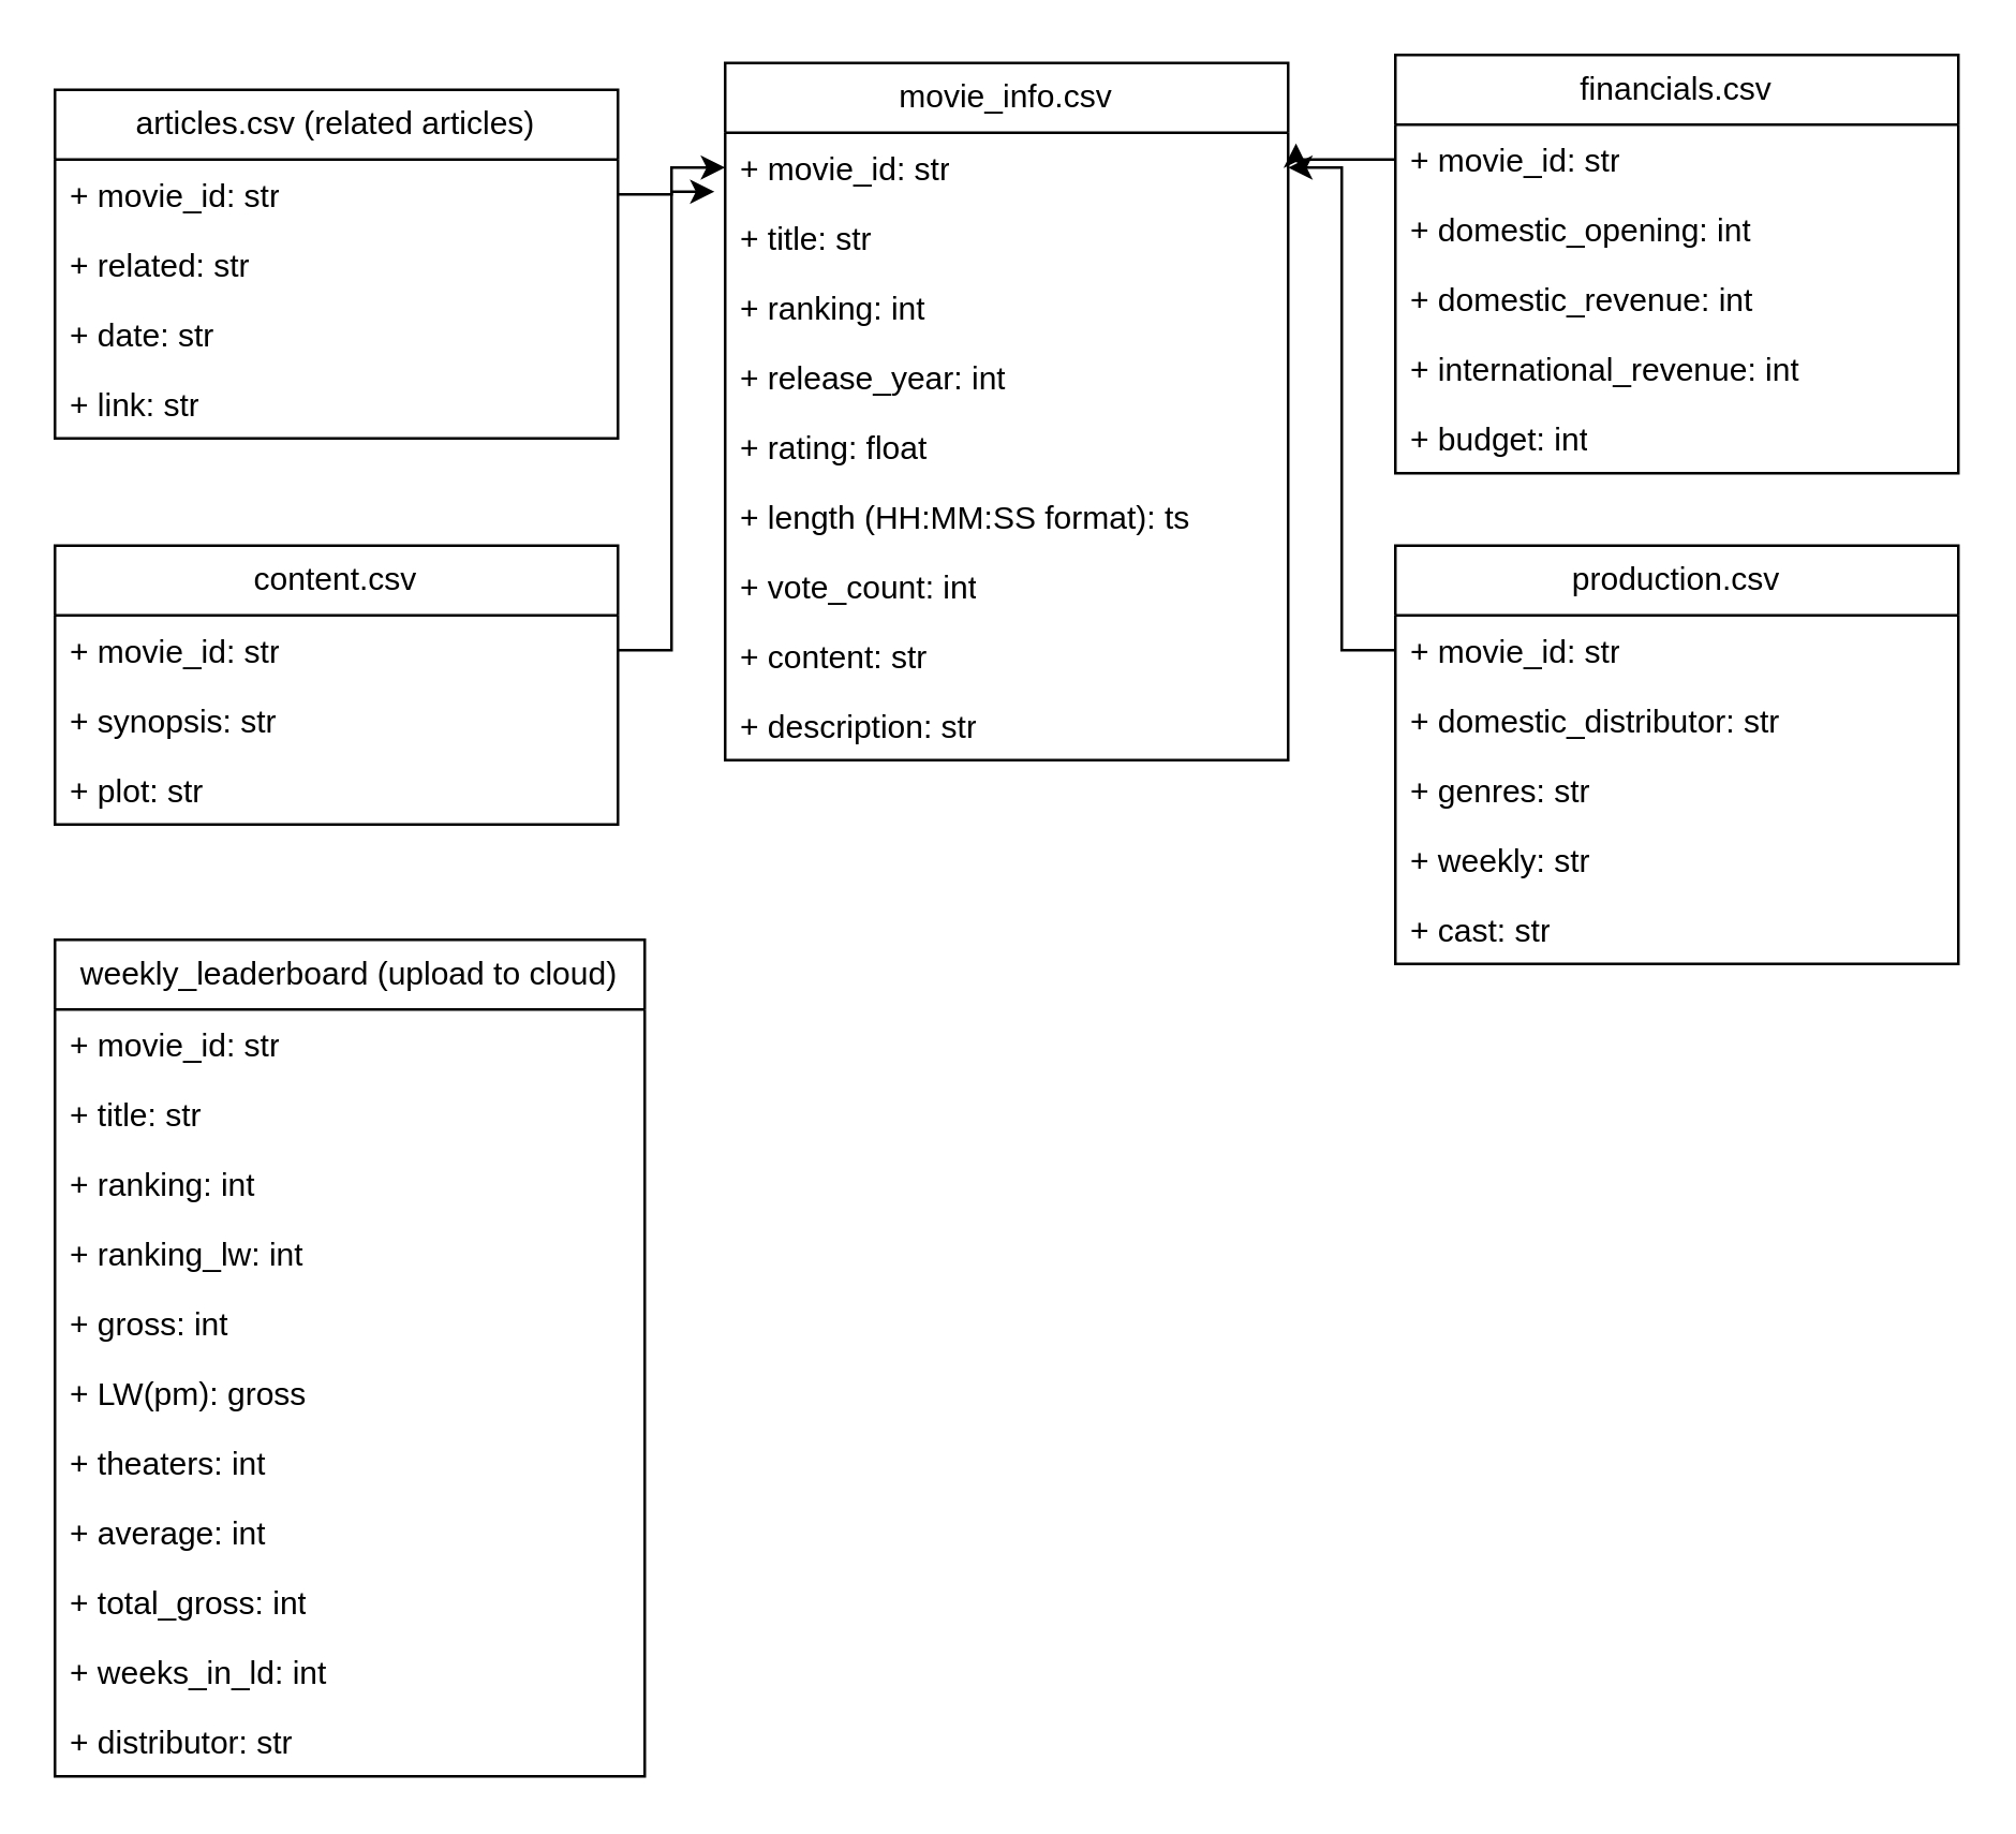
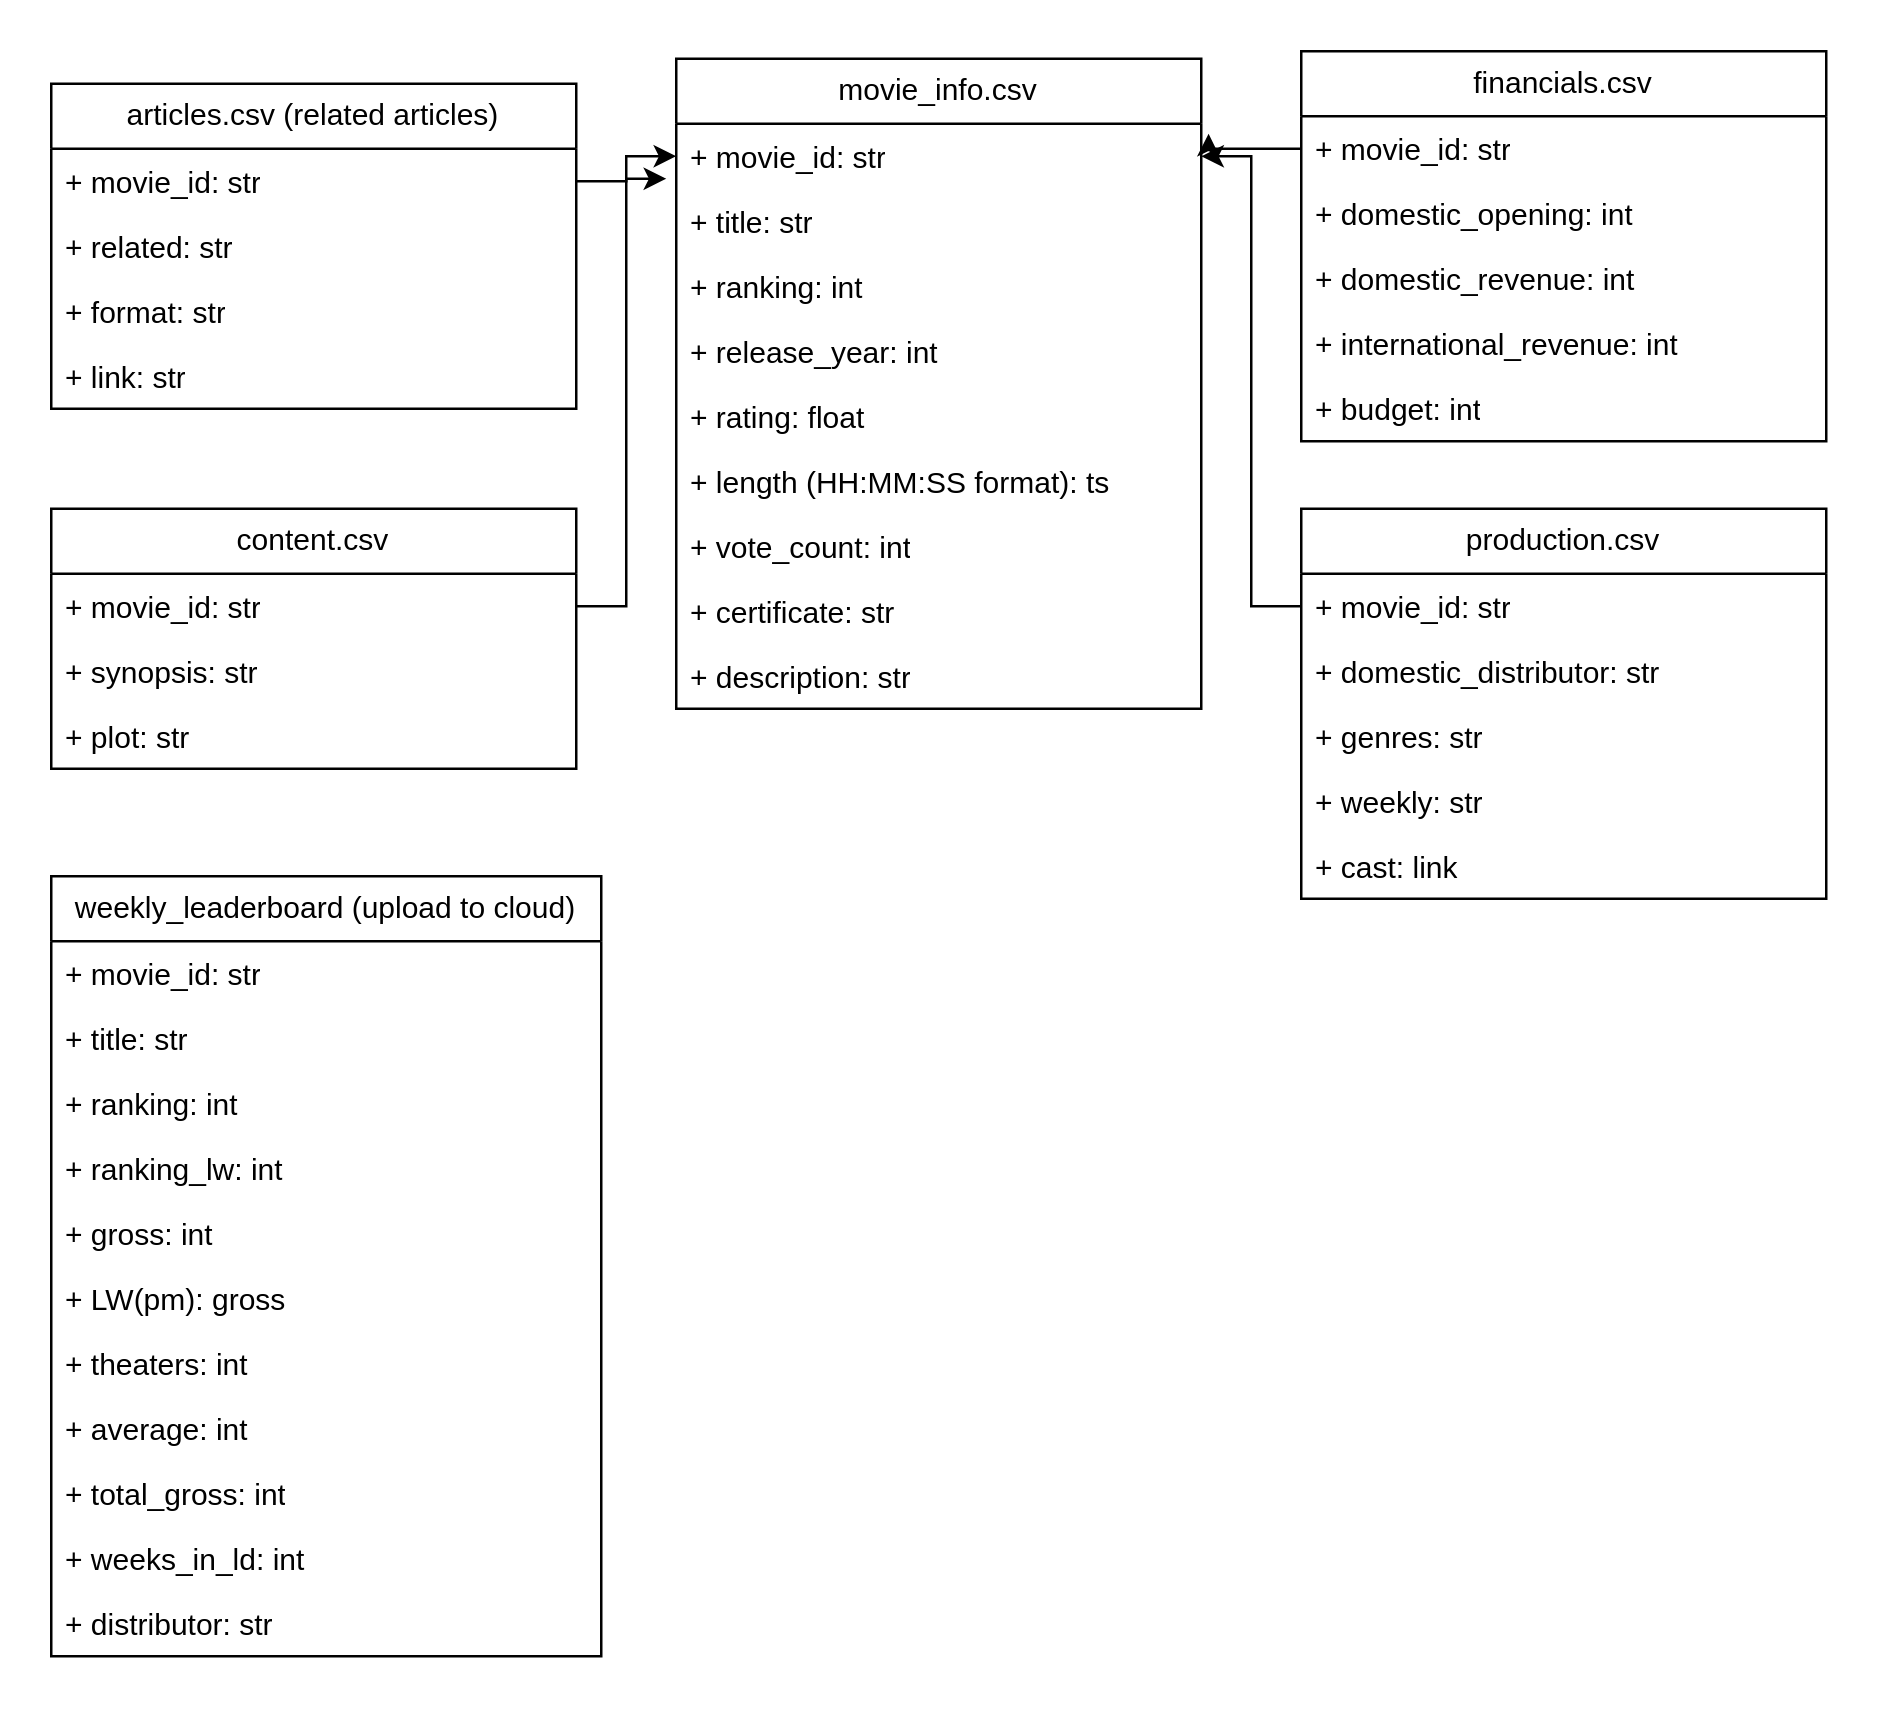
- <mxCell id="27" value="+ date: str" style="text;strokeColor=none;fillColor=none;align=left;verticalAlign=top;spacingLeft=4;spacingRight=4;overflow=hidden;rotatable=0;points=[[0,0.5],[1,0.5]];portConstraint=eastwest;whiteSpace=wrap;html=1;" parent="24" vertex="1"><mxGeometry y="78" width="210" height="26" as="geometry" /></mxCell>
+ <mxCell id="27" value="+ format: str" style="text;strokeColor=none;fillColor=none;align=left;verticalAlign=top;spacingLeft=4;spacingRight=4;overflow=hidden;rotatable=0;points=[[0,0.5],[1,0.5]];portConstraint=eastwest;whiteSpace=wrap;html=1;" parent="24" vertex="1"><mxGeometry y="78" width="210" height="26" as="geometry" /></mxCell>
- <mxCell id="10" value="+ content: str" style="text;strokeColor=none;fillColor=none;align=left;verticalAlign=top;spacingLeft=4;spacingRight=4;overflow=hidden;rotatable=0;points=[[0,0.5],[1,0.5]];portConstraint=eastwest;whiteSpace=wrap;html=1;" parent="2" vertex="1"><mxGeometry y="208" width="210" height="26" as="geometry" /></mxCell>
+ <mxCell id="10" value="+ certificate: str" style="text;strokeColor=none;fillColor=none;align=left;verticalAlign=top;spacingLeft=4;spacingRight=4;overflow=hidden;rotatable=0;points=[[0,0.5],[1,0.5]];portConstraint=eastwest;whiteSpace=wrap;html=1;" parent="2" vertex="1"><mxGeometry y="208" width="210" height="26" as="geometry" /></mxCell>
- <mxCell id="23" value="+ cast: str" style="text;strokeColor=none;fillColor=none;align=left;verticalAlign=top;spacingLeft=4;spacingRight=4;overflow=hidden;rotatable=0;points=[[0,0.5],[1,0.5]];portConstraint=eastwest;whiteSpace=wrap;html=1;" parent="18" vertex="1"><mxGeometry y="130" width="210" height="26" as="geometry" /></mxCell>
+ <mxCell id="23" value="+ cast: link" style="text;strokeColor=none;fillColor=none;align=left;verticalAlign=top;spacingLeft=4;spacingRight=4;overflow=hidden;rotatable=0;points=[[0,0.5],[1,0.5]];portConstraint=eastwest;whiteSpace=wrap;html=1;" parent="18" vertex="1"><mxGeometry y="130" width="210" height="26" as="geometry" /></mxCell>
